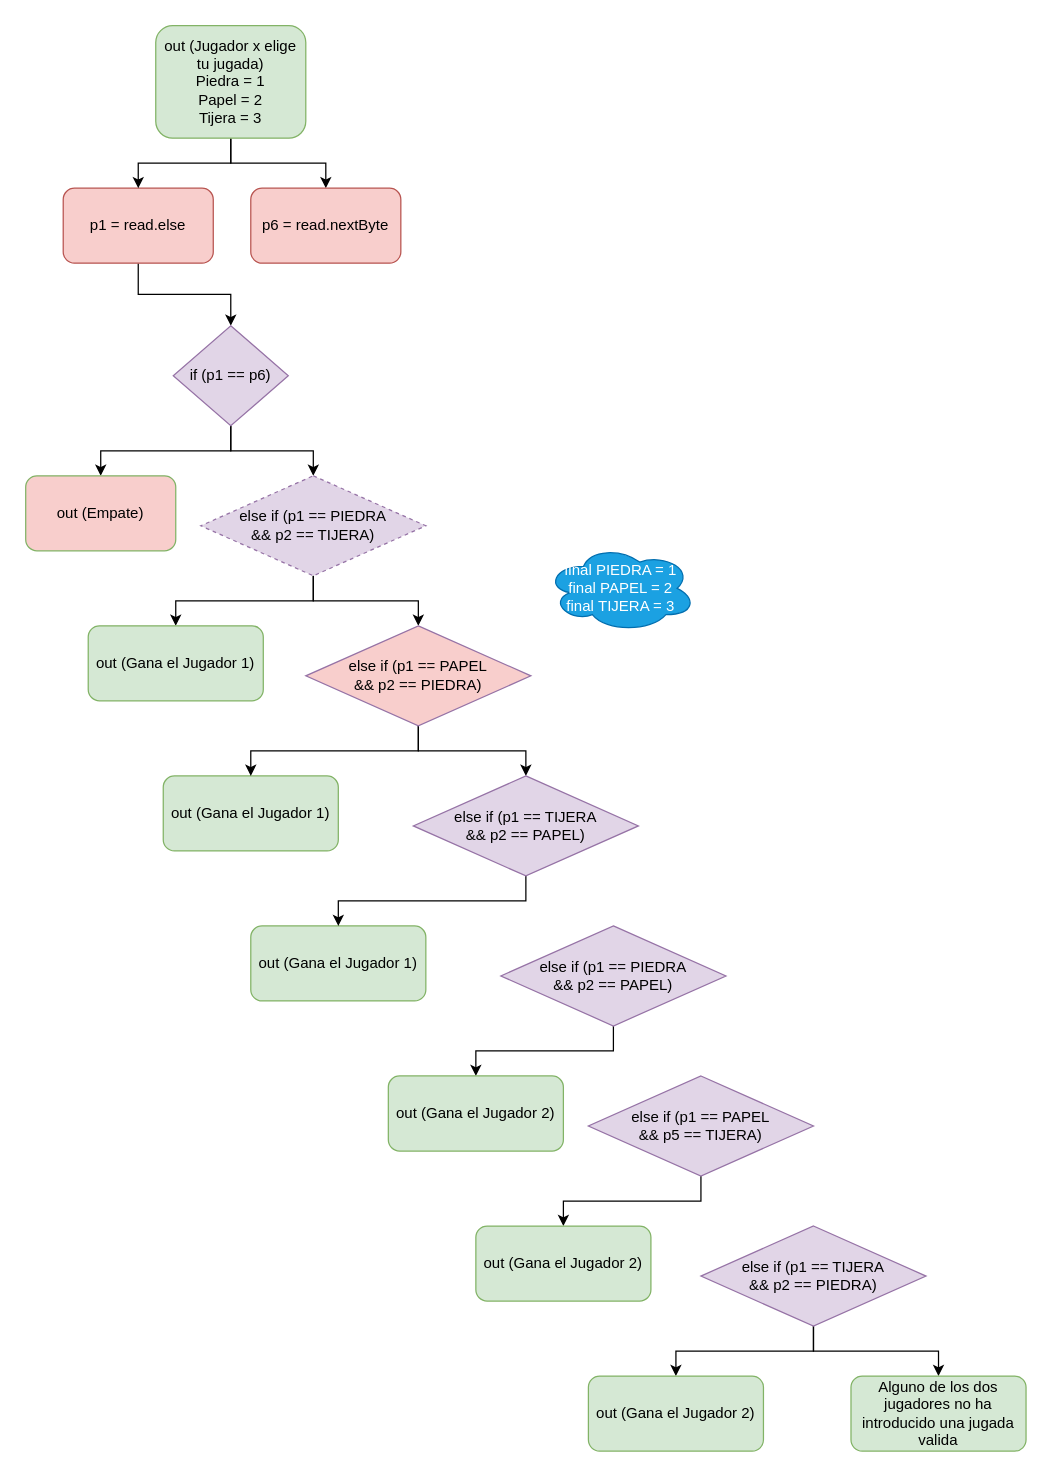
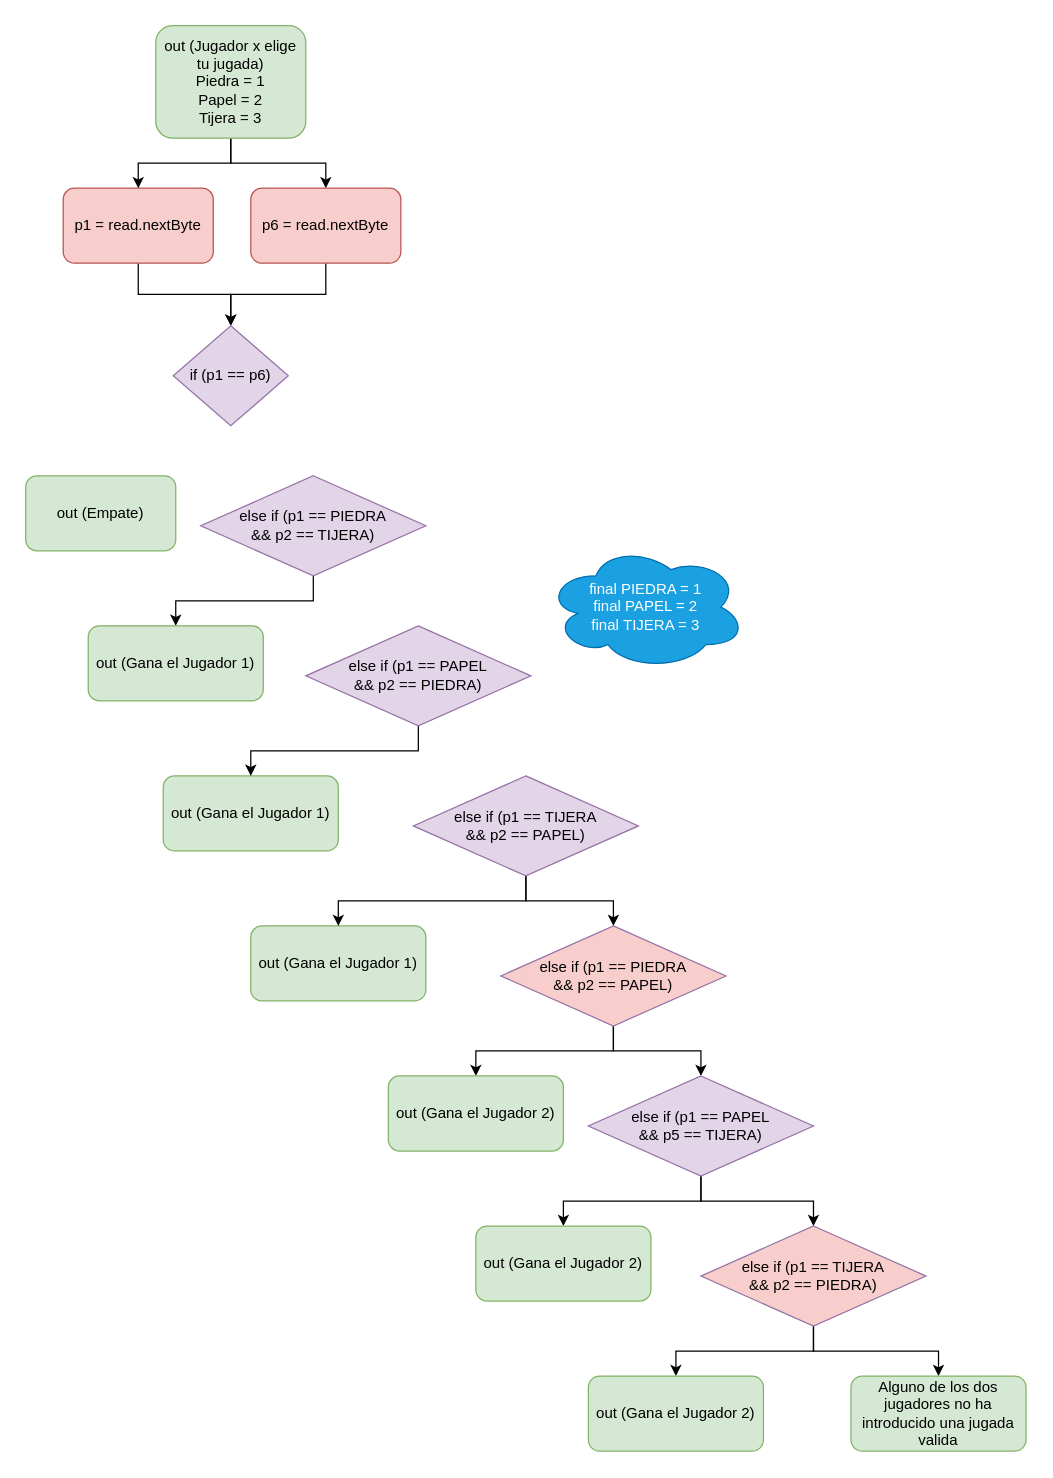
- <mxCell id="4" value="p1 = read.else" style="rounded=1;whiteSpace=wrap;html=1;fillColor=#f8cecc;strokeColor=#b85450;" parent="1" vertex="1"><mxGeometry x="50" y="150" width="120" height="60" as="geometry" /></mxCell>
+ <mxCell id="4" value="p1 = read.nextByte" style="rounded=1;whiteSpace=wrap;html=1;fillColor=#f8cecc;strokeColor=#b85450;" parent="1" vertex="1"><mxGeometry x="50" y="150" width="120" height="60" as="geometry" /></mxCell>
+ <mxCell id="8" style="edgeStyle=orthogonalEdgeStyle;rounded=0;orthogonalLoop=1;jettySize=auto;html=1;exitX=0.5;exitY=1;exitDx=0;exitDy=0;entryX=0.5;entryY=0;entryDx=0;entryDy=0;" parent="1" source="9" target="12" edge="1"><mxGeometry relative="1" as="geometry" /></mxCell>
- <mxCell id="10" style="edgeStyle=orthogonalEdgeStyle;rounded=0;orthogonalLoop=1;jettySize=auto;html=1;exitX=0.5;exitY=1;exitDx=0;exitDy=0;entryX=0.5;entryY=0;entryDx=0;entryDy=0;" parent="1" source="12" target="13" edge="1"><mxGeometry relative="1" as="geometry" /></mxCell>
- <mxCell id="11" style="edgeStyle=orthogonalEdgeStyle;rounded=0;orthogonalLoop=1;jettySize=auto;html=1;exitX=0.5;exitY=1;exitDx=0;exitDy=0;entryX=0.5;entryY=0;entryDx=0;entryDy=0;" parent="1" source="12" target="16" edge="1"><mxGeometry relative="1" as="geometry" /></mxCell>
- <mxCell id="13" value="out (Empate)" style="rounded=1;whiteSpace=wrap;html=1;fillColor=#f8cecc;strokeColor=#82b366;" parent="1" vertex="1"><mxGeometry x="20" y="380" width="120" height="60" as="geometry" /></mxCell>
+ <mxCell id="13" value="out (Empate)" style="rounded=1;whiteSpace=wrap;html=1;fillColor=#d5e8d4;strokeColor=#82b366;" parent="1" vertex="1"><mxGeometry x="20" y="380" width="120" height="60" as="geometry" /></mxCell>
- <mxCell id="16" value="else if (p1 == PIEDRA&lt;br&gt;&amp;amp;&amp;amp; p2 == TIJERA)" style="rhombus;whiteSpace=wrap;html=1;fillColor=#e1d5e7;strokeColor=#9673a6;dashed=1;" parent="1" vertex="1"><mxGeometry x="160" y="380" width="180" height="80" as="geometry" /></mxCell>
+ <mxCell id="16" value="else if (p1 == PIEDRA&lt;br&gt;&amp;amp;&amp;amp; p2 == TIJERA)" style="rhombus;whiteSpace=wrap;html=1;fillColor=#e1d5e7;strokeColor=#9673a6;" parent="1" vertex="1"><mxGeometry x="160" y="380" width="180" height="80" as="geometry" /></mxCell>
- <mxCell id="2" value="final PIEDRA = 1&lt;br&gt;final&amp;nbsp;PAPEL = 2&lt;br&gt;final&amp;nbsp;TIJERA = 3" style="ellipse;shape=cloud;whiteSpace=wrap;html=1;fillColor=#1ba1e2;strokeColor=#006EAF;fontColor=#ffffff;" parent="1" vertex="1"><mxGeometry x="436" y="435" width="120" height="70" as="geometry" /></mxCell>
+ <mxCell id="2" value="final PIEDRA = 1&lt;br&gt;final&amp;nbsp;PAPEL = 2&lt;br&gt;final&amp;nbsp;TIJERA = 3" style="ellipse;shape=cloud;whiteSpace=wrap;html=1;fillColor=#1ba1e2;strokeColor=#006EAF;fontColor=#ffffff;" parent="1" vertex="1"><mxGeometry x="436" y="435" width="160" height="100" as="geometry" /></mxCell>
- <mxCell id="15" style="edgeStyle=orthogonalEdgeStyle;rounded=0;orthogonalLoop=1;jettySize=auto;html=1;exitX=0.5;exitY=1;exitDx=0;exitDy=0;entryX=0.5;entryY=0;entryDx=0;entryDy=0;" parent="1" source="16" target="22" edge="1"><mxGeometry relative="1" as="geometry" /></mxCell>
- <mxCell id="22" value="else if (p1 == PAPEL&lt;br&gt;&amp;amp;&amp;amp; p2 == PIEDRA)" style="rhombus;whiteSpace=wrap;html=1;fillColor=#f8cecc;strokeColor=#9673a6;" parent="1" vertex="1"><mxGeometry x="244" y="500" width="180" height="80" as="geometry" /></mxCell>
+ <mxCell id="22" value="else if (p1 == PAPEL&lt;br&gt;&amp;amp;&amp;amp; p2 == PIEDRA)" style="rhombus;whiteSpace=wrap;html=1;fillColor=#e1d5e7;strokeColor=#9673a6;" parent="1" vertex="1"><mxGeometry x="244" y="500" width="180" height="80" as="geometry" /></mxCell>
- <mxCell id="21" style="edgeStyle=orthogonalEdgeStyle;rounded=0;orthogonalLoop=1;jettySize=auto;html=1;exitX=0.5;exitY=1;exitDx=0;exitDy=0;entryX=0.5;entryY=0;entryDx=0;entryDy=0;" parent="1" source="22" target="25" edge="1"><mxGeometry relative="1" as="geometry" /></mxCell>
+ <mxCell id="24" style="edgeStyle=orthogonalEdgeStyle;rounded=0;orthogonalLoop=1;jettySize=auto;html=1;exitX=0.5;exitY=1;exitDx=0;exitDy=0;entryX=0.5;entryY=0;entryDx=0;entryDy=0;" edge="1" parent="1" source="25" target="28"><mxGeometry relative="1" as="geometry" /></mxCell>
- <mxCell id="28" value="else if (p1 == PIEDRA&lt;br&gt;&amp;amp;&amp;amp; p2 == PAPEL)" style="rhombus;whiteSpace=wrap;html=1;fillColor=#e1d5e7;strokeColor=#9673a6;" vertex="1" parent="1"><mxGeometry x="400" y="740" width="180" height="80" as="geometry" /></mxCell>
+ <mxCell id="28" value="else if (p1 == PIEDRA&lt;br&gt;&amp;amp;&amp;amp; p2 == PAPEL)" style="rhombus;whiteSpace=wrap;html=1;fillColor=#f8cecc;strokeColor=#9673a6;" vertex="1" parent="1"><mxGeometry x="400" y="740" width="180" height="80" as="geometry" /></mxCell>
+ <mxCell id="27" style="edgeStyle=orthogonalEdgeStyle;rounded=0;orthogonalLoop=1;jettySize=auto;html=1;exitX=0.5;exitY=1;exitDx=0;exitDy=0;entryX=0.5;entryY=0;entryDx=0;entryDy=0;" edge="1" parent="1" source="28" target="32"><mxGeometry relative="1" as="geometry" /></mxCell>
+ <mxCell id="31" style="edgeStyle=orthogonalEdgeStyle;rounded=0;orthogonalLoop=1;jettySize=auto;html=1;exitX=0.5;exitY=1;exitDx=0;exitDy=0;entryX=0.5;entryY=0;entryDx=0;entryDy=0;" edge="1" parent="1" source="32" target="36"><mxGeometry relative="1" as="geometry" /></mxCell>
- <mxCell id="36" value="else if (p1 == TIJERA&lt;br&gt;&amp;amp;&amp;amp; p2 == PIEDRA)" style="rhombus;whiteSpace=wrap;html=1;fillColor=#e1d5e7;strokeColor=#9673a6;" vertex="1" parent="1"><mxGeometry x="560" y="980" width="180" height="80" as="geometry" /></mxCell>
+ <mxCell id="36" value="else if (p1 == TIJERA&lt;br&gt;&amp;amp;&amp;amp; p2 == PIEDRA)" style="rhombus;whiteSpace=wrap;html=1;fillColor=#f8cecc;strokeColor=#9673a6;" vertex="1" parent="1"><mxGeometry x="560" y="980" width="180" height="80" as="geometry" /></mxCell>
